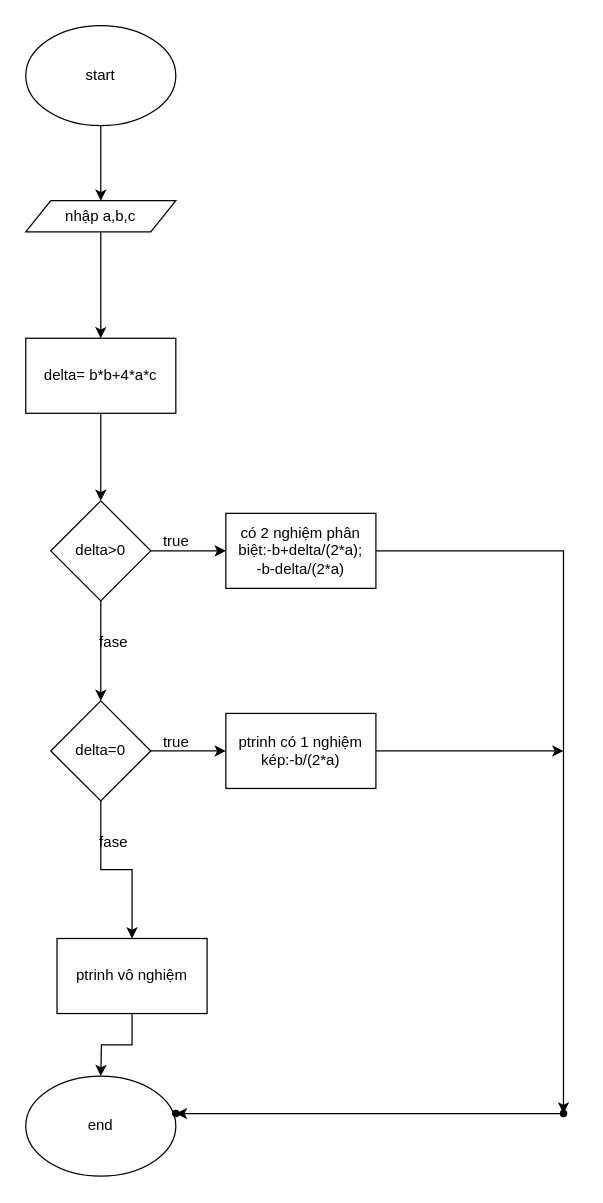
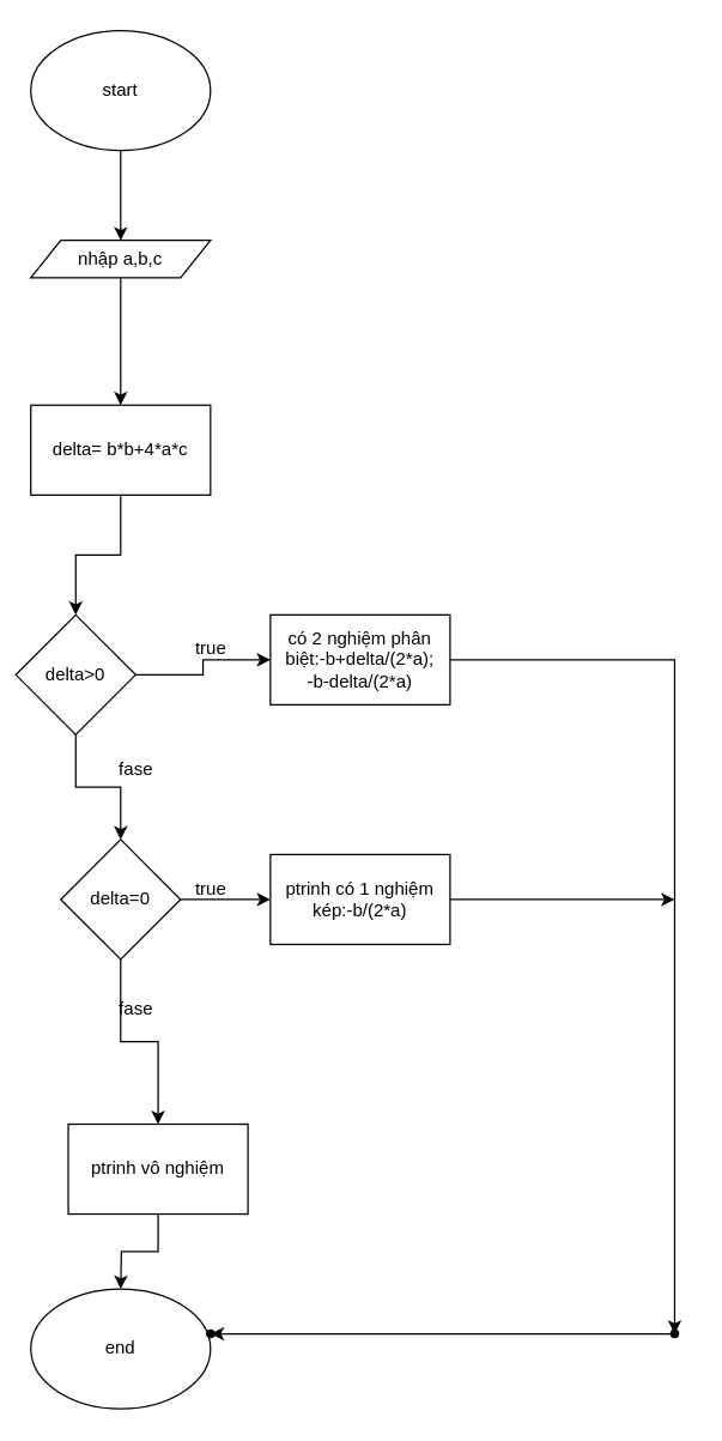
- <mxCell id="10" value="delta&amp;gt;0" style="rhombus;whiteSpace=wrap;html=1;" vertex="1" parent="1"><mxGeometry x="40" y="400" width="80" height="80" as="geometry" /></mxCell>
+ <mxCell id="10" value="delta&amp;gt;0" style="rhombus;whiteSpace=wrap;html=1;" vertex="1" parent="1"><mxGeometry x="10" y="410" width="80" height="80" as="geometry" /></mxCell>
